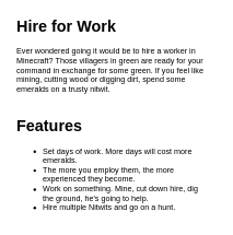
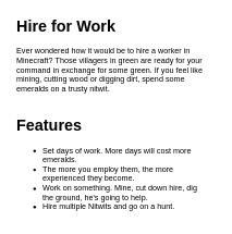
- <mxCell id="2" value="&lt;h1&gt;Hire for Work&lt;/h1&gt;&lt;p&gt;Ever wondered going it would be to hire a worker in Minecraft? Those villagers in green are ready for your command in exchange for some green. If you feel like mining, cutting wood or digging dirt, spend some emeralds on a trusty nitwit.&lt;/p&gt;" style="text;html=1;strokeColor=none;fillColor=none;spacing=5;spacingTop=-20;whiteSpace=wrap;overflow=hidden;rounded=0;" parent="1" vertex="1"><mxGeometry x="20" y="20" width="313" height="155" as="geometry" /></mxCell>
+ <mxCell id="2" value="&lt;h1&gt;Hire for Work&lt;/h1&gt;&lt;p&gt;Ever wondered how it would be to hire a worker in Minecraft? Those villagers in green are ready for your command in exchange for some green. If you feel like mining, cutting wood or digging dirt, spend some emeralds on a trusty nitwit.&lt;/p&gt;" style="text;html=1;strokeColor=none;fillColor=none;spacing=5;spacingTop=-20;whiteSpace=wrap;overflow=hidden;rounded=0;" parent="1" vertex="1"><mxGeometry x="20" y="20" width="313" height="155" as="geometry" /></mxCell>
